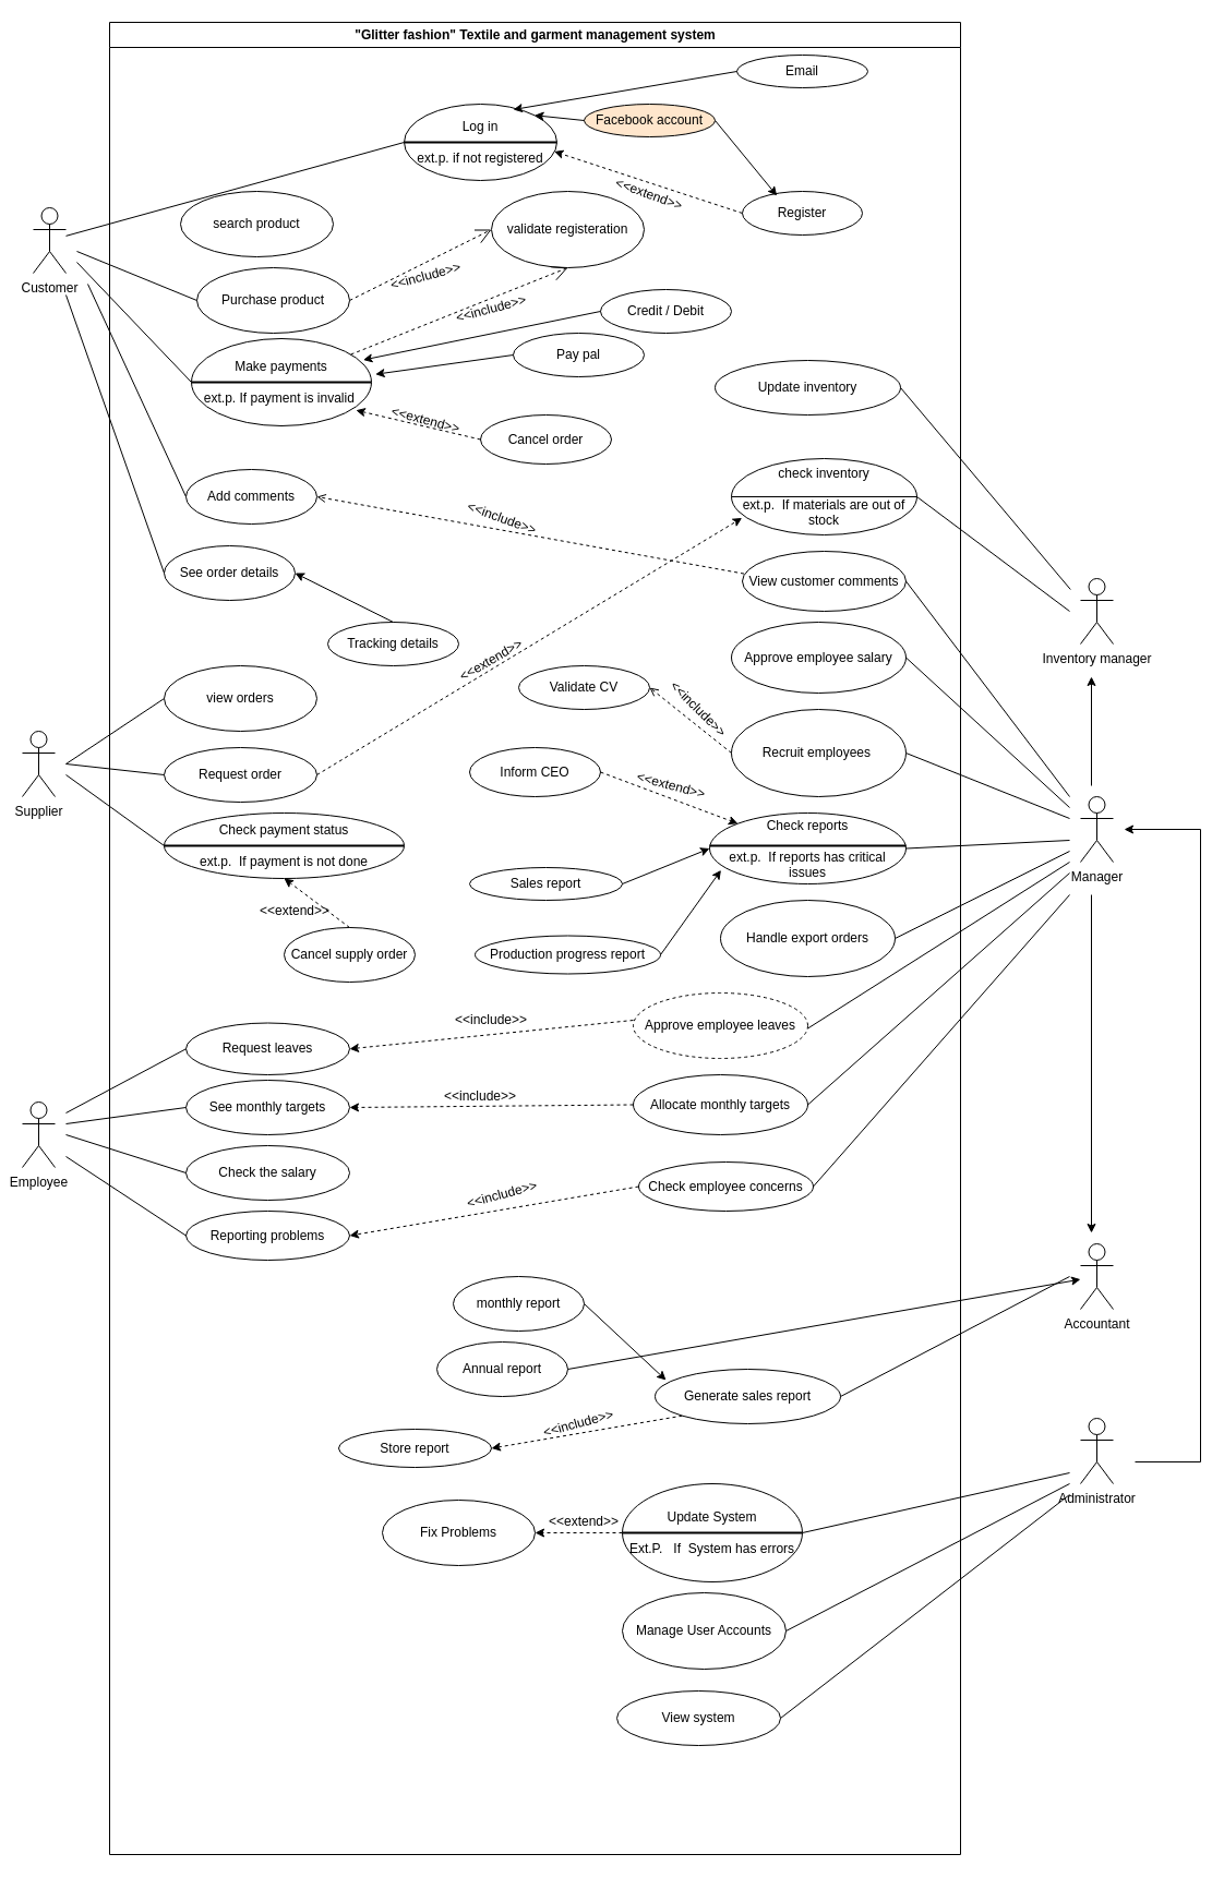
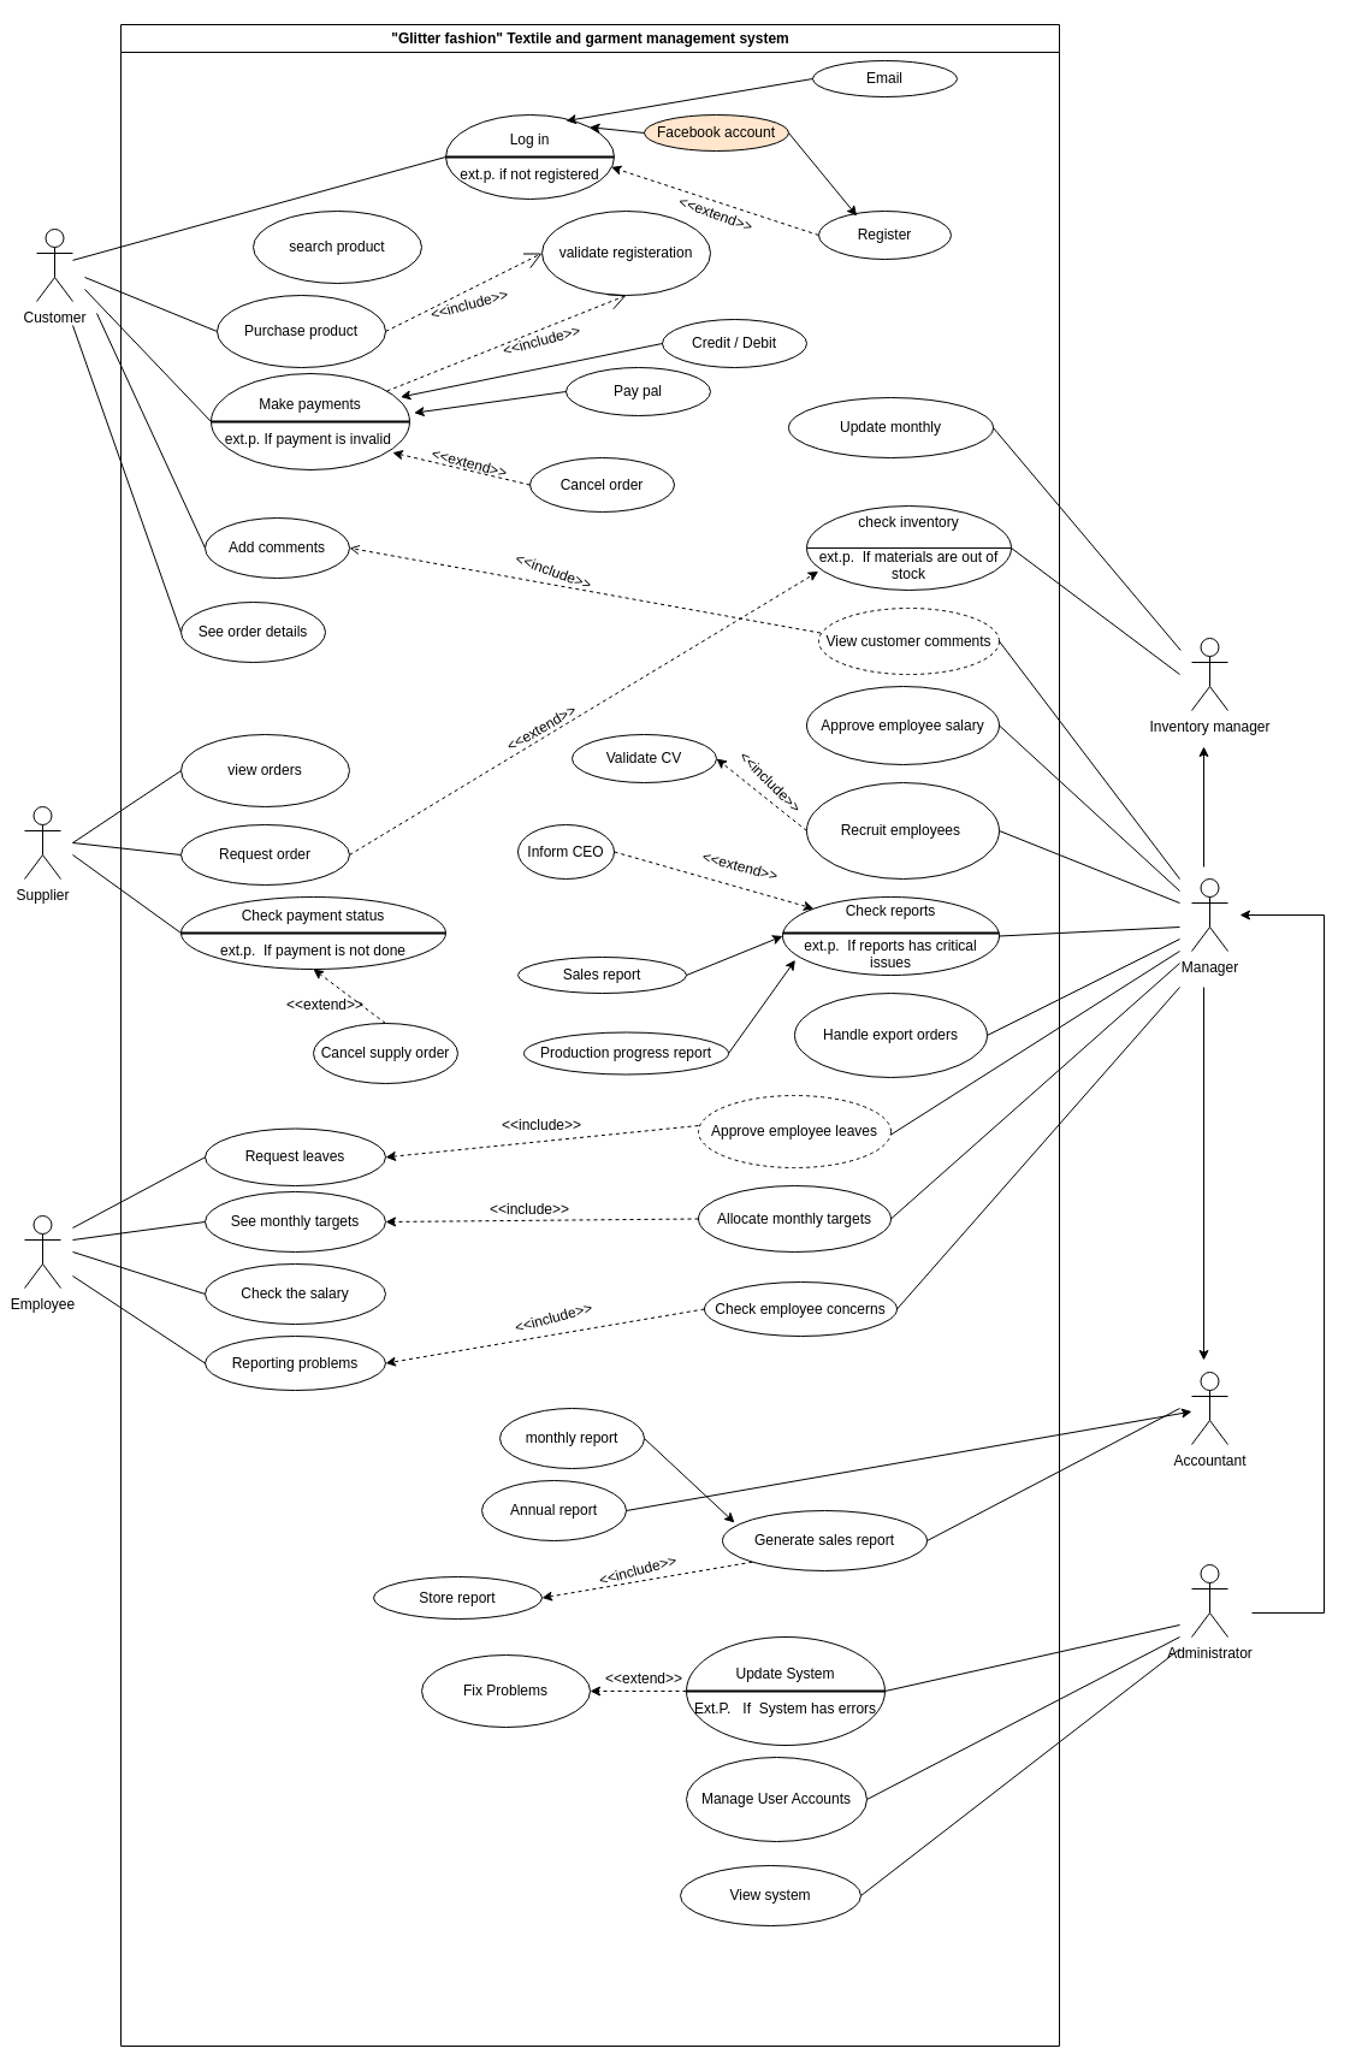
- <mxCell id="7" value="search product" style="ellipse;whiteSpace=wrap;html=1;strokeColor=default;fontFamily=Helvetica;fontSize=12;fontColor=default;fillColor=default;" parent="3" vertex="1"><mxGeometry x="65" y="155" width="140" height="60" as="geometry" /></mxCell>
+ <mxCell id="7" value="search product" style="ellipse;whiteSpace=wrap;html=1;strokeColor=default;fontFamily=Helvetica;fontSize=12;fontColor=default;fillColor=default;" parent="3" vertex="1"><mxGeometry x="110" y="155" width="140" height="60" as="geometry" /></mxCell>
- <mxCell id="19" value="Update inventory" style="ellipse;whiteSpace=wrap;html=1;strokeColor=default;fontFamily=Helvetica;fontSize=12;fontColor=default;fillColor=default;" parent="3" vertex="1"><mxGeometry x="555" y="310" width="170" height="50" as="geometry" /></mxCell>
+ <mxCell id="19" value="Update monthly" style="ellipse;whiteSpace=wrap;html=1;strokeColor=default;fontFamily=Helvetica;fontSize=12;fontColor=default;fillColor=default;" parent="3" vertex="1"><mxGeometry x="555" y="310" width="170" height="50" as="geometry" /></mxCell>
- <mxCell id="65" value="View customer comments" style="ellipse;whiteSpace=wrap;html=1;strokeColor=default;fontFamily=Helvetica;fontSize=12;fontColor=default;fillColor=default;" parent="3" vertex="1"><mxGeometry x="580" y="485" width="150" height="55" as="geometry" /></mxCell>
+ <mxCell id="65" value="View customer comments" style="ellipse;whiteSpace=wrap;html=1;strokeColor=default;fontFamily=Helvetica;fontSize=12;fontColor=default;fillColor=default;dashed=1;" parent="3" vertex="1"><mxGeometry x="580" y="485" width="150" height="55" as="geometry" /></mxCell>
- <mxCell id="86" value="" style="endArrow=classic;html=1;rounded=0;entryX=1;entryY=0.5;entryDx=0;entryDy=0;exitX=0.5;exitY=0;exitDx=0;exitDy=0;" parent="3" source="78" target="77" edge="1"><mxGeometry width="50" height="50" relative="1" as="geometry"><mxPoint x="340" y="510" as="sourcePoint" /><mxPoint x="390" y="460" as="targetPoint" /></mxGeometry></mxCell>
- <mxCell id="78" value="Tracking details" style="ellipse;whiteSpace=wrap;html=1;" parent="3" vertex="1"><mxGeometry x="200" y="550" width="120" height="40" as="geometry" /></mxCell>
- <mxCell id="23" value="" style="endArrow=open;html=1;rounded=1;fontFamily=Helvetica;fontSize=12;fontColor=default;dashed=1;entryX=1;entryY=0.5;entryDx=0;entryDy=0;exitX=0;exitY=0.5;exitDx=0;exitDy=0;" parent="3" source="21" target="22" edge="1"><mxGeometry width="50" height="50" relative="1" as="geometry"><mxPoint x="540" y="700" as="sourcePoint" /><mxPoint x="590" y="650" as="targetPoint" /></mxGeometry></mxCell>
+ <mxCell id="23" value="" style="endArrow=classic;html=1;rounded=1;fontFamily=Helvetica;fontSize=12;fontColor=default;dashed=1;entryX=1;entryY=0.5;entryDx=0;entryDy=0;exitX=0;exitY=0.5;exitDx=0;exitDy=0;" parent="3" source="21" target="22" edge="1"><mxGeometry width="50" height="50" relative="1" as="geometry"><mxPoint x="540" y="700" as="sourcePoint" /><mxPoint x="590" y="650" as="targetPoint" /></mxGeometry></mxCell>
- <mxCell id="91" value="Inform CEO" style="ellipse;whiteSpace=wrap;html=1;" parent="3" vertex="1"><mxGeometry x="330" y="665" width="120" height="45" as="geometry" /></mxCell>
+ <mxCell id="91" value="Inform CEO" style="ellipse;whiteSpace=wrap;html=1;" parent="3" vertex="1"><mxGeometry x="330" y="665" width="80" height="45" as="geometry" /></mxCell>
